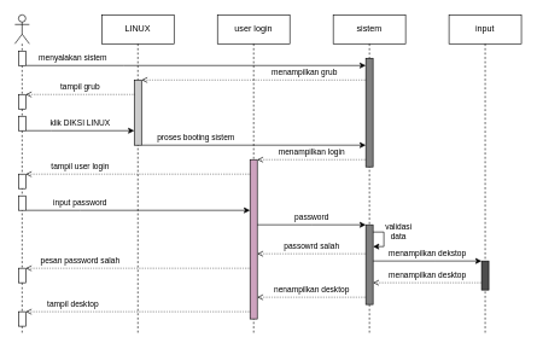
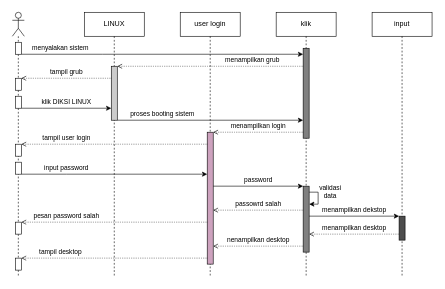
- <mxCell id="14" value="sistem" style="shape=umlLifeline;perimeter=lifelinePerimeter;whiteSpace=wrap;html=1;container=1;collapsible=0;recursiveResize=0;outlineConnect=0;" vertex="1" parent="1"><mxGeometry x="460" y="20" width="100" height="440" as="geometry" /></mxCell>
+ <mxCell id="14" value="klik" style="shape=umlLifeline;perimeter=lifelinePerimeter;whiteSpace=wrap;html=1;container=1;collapsible=0;recursiveResize=0;outlineConnect=0;" vertex="1" parent="1"><mxGeometry x="460" y="20" width="100" height="440" as="geometry" /></mxCell>
